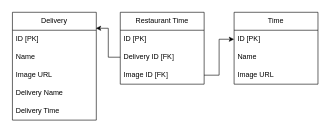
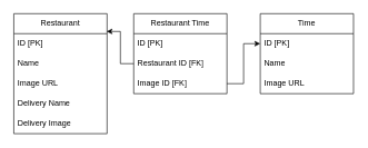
- <mxCell id="2" value="Delivery" style="swimlane;fontStyle=0;childLayout=stackLayout;horizontal=1;startSize=30;horizontalStack=0;resizeParent=1;resizeParentMax=0;resizeLast=0;collapsible=1;marginBottom=0;whiteSpace=wrap;html=1;" vertex="1" parent="1"><mxGeometry x="20" y="20" width="140" height="180" as="geometry" /></mxCell>
+ <mxCell id="2" value="Restaurant" style="swimlane;fontStyle=0;childLayout=stackLayout;horizontal=1;startSize=30;horizontalStack=0;resizeParent=1;resizeParentMax=0;resizeLast=0;collapsible=1;marginBottom=0;whiteSpace=wrap;html=1;" vertex="1" parent="1"><mxGeometry x="20" y="20" width="140" height="180" as="geometry" /></mxCell>
- <mxCell id="10" value="Delivery ID [FK]" style="text;strokeColor=none;fillColor=none;align=left;verticalAlign=middle;spacingLeft=4;spacingRight=4;overflow=hidden;points=[[0,0.5],[1,0.5]];portConstraint=eastwest;rotatable=0;whiteSpace=wrap;html=1;" vertex="1" parent="8"><mxGeometry y="60" width="140" height="30" as="geometry" /></mxCell>
+ <mxCell id="10" value="Restaurant ID [FK]" style="text;strokeColor=none;fillColor=none;align=left;verticalAlign=middle;spacingLeft=4;spacingRight=4;overflow=hidden;points=[[0,0.5],[1,0.5]];portConstraint=eastwest;rotatable=0;whiteSpace=wrap;html=1;" vertex="1" parent="8"><mxGeometry y="60" width="140" height="30" as="geometry" /></mxCell>
- <mxCell id="7" value="Delivery Time" style="text;strokeColor=none;fillColor=none;align=left;verticalAlign=middle;spacingLeft=4;spacingRight=4;overflow=hidden;points=[[0,0.5],[1,0.5]];portConstraint=eastwest;rotatable=0;whiteSpace=wrap;html=1;" vertex="1" parent="2"><mxGeometry y="150" width="140" height="30" as="geometry" /></mxCell>
+ <mxCell id="7" value="Delivery Image" style="text;strokeColor=none;fillColor=none;align=left;verticalAlign=middle;spacingLeft=4;spacingRight=4;overflow=hidden;points=[[0,0.5],[1,0.5]];portConstraint=eastwest;rotatable=0;whiteSpace=wrap;html=1;" vertex="1" parent="2"><mxGeometry y="150" width="140" height="30" as="geometry" /></mxCell>
